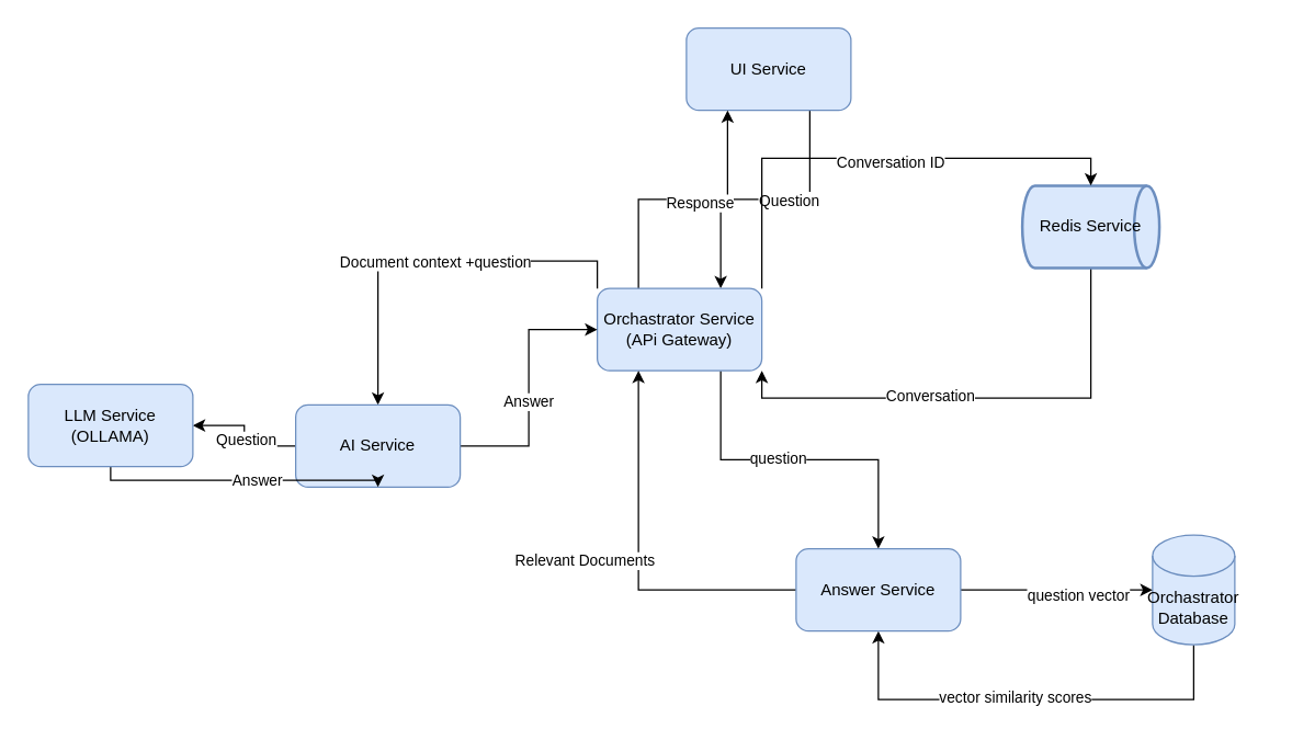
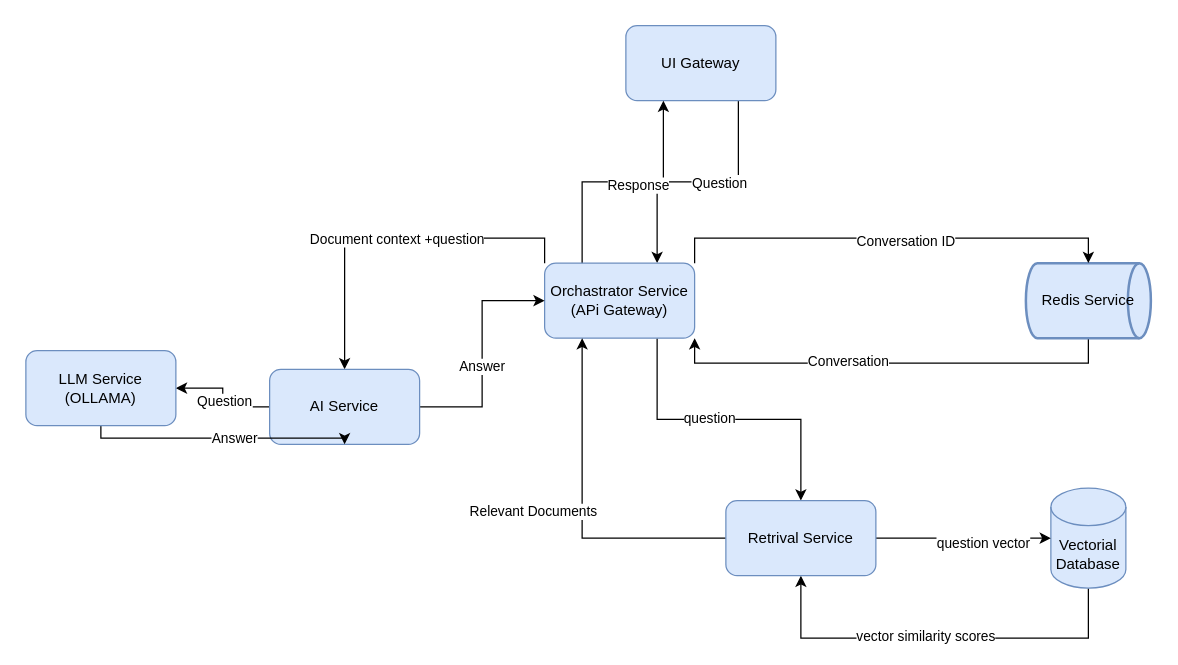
- <mxCell id="4" value="UI Service" style="rounded=1;whiteSpace=wrap;html=1;fillColor=#dae8fc;strokeColor=#6c8ebf;" vertex="1" parent="1"><mxGeometry x="500" y="20" width="120" height="60" as="geometry" /></mxCell>
+ <mxCell id="4" value="UI Gateway" style="rounded=1;whiteSpace=wrap;html=1;fillColor=#dae8fc;strokeColor=#6c8ebf;" vertex="1" parent="1"><mxGeometry x="500" y="20" width="120" height="60" as="geometry" /></mxCell>
- <mxCell id="10" value="Redis Service" style="strokeWidth=2;html=1;shape=mxgraph.flowchart.direct_data;whiteSpace=wrap;fillColor=#dae8fc;strokeColor=#6c8ebf;" vertex="1" parent="1"><mxGeometry x="745" y="135" width="100" height="60" as="geometry" /></mxCell>
+ <mxCell id="10" value="Redis Service" style="strokeWidth=2;html=1;shape=mxgraph.flowchart.direct_data;whiteSpace=wrap;fillColor=#dae8fc;strokeColor=#6c8ebf;" vertex="1" parent="1"><mxGeometry x="820" y="210" width="100" height="60" as="geometry" /></mxCell>
- <mxCell id="24" value="Answer Service" style="rounded=1;whiteSpace=wrap;html=1;fillColor=#dae8fc;strokeColor=#6c8ebf;" vertex="1" parent="1"><mxGeometry x="580" y="400" width="120" height="60" as="geometry" /></mxCell>
+ <mxCell id="24" value="Retrival Service" style="rounded=1;whiteSpace=wrap;html=1;fillColor=#dae8fc;strokeColor=#6c8ebf;" vertex="1" parent="1"><mxGeometry x="580" y="400" width="120" height="60" as="geometry" /></mxCell>
- <mxCell id="7" value="Orchastrator Database" style="shape=cylinder3;whiteSpace=wrap;html=1;boundedLbl=1;backgroundOutline=1;size=15;fillColor=#dae8fc;strokeColor=#6c8ebf;" vertex="1" parent="1"><mxGeometry x="840" y="390" width="60" height="80" as="geometry" /></mxCell>
+ <mxCell id="7" value="Vectorial Database" style="shape=cylinder3;whiteSpace=wrap;html=1;boundedLbl=1;backgroundOutline=1;size=15;fillColor=#dae8fc;strokeColor=#6c8ebf;" vertex="1" parent="1"><mxGeometry x="840" y="390" width="60" height="80" as="geometry" /></mxCell>
